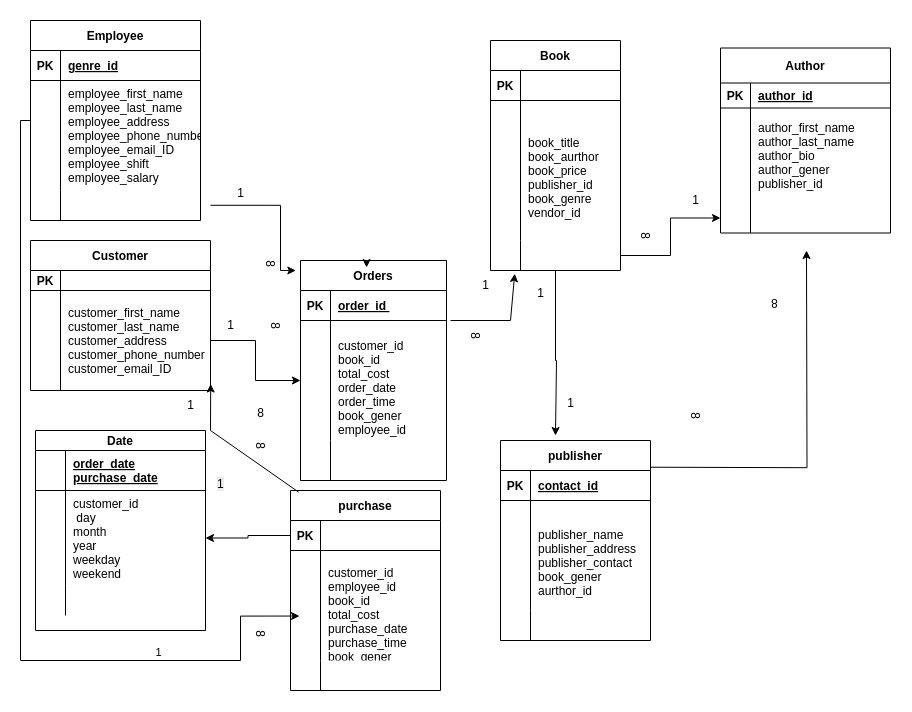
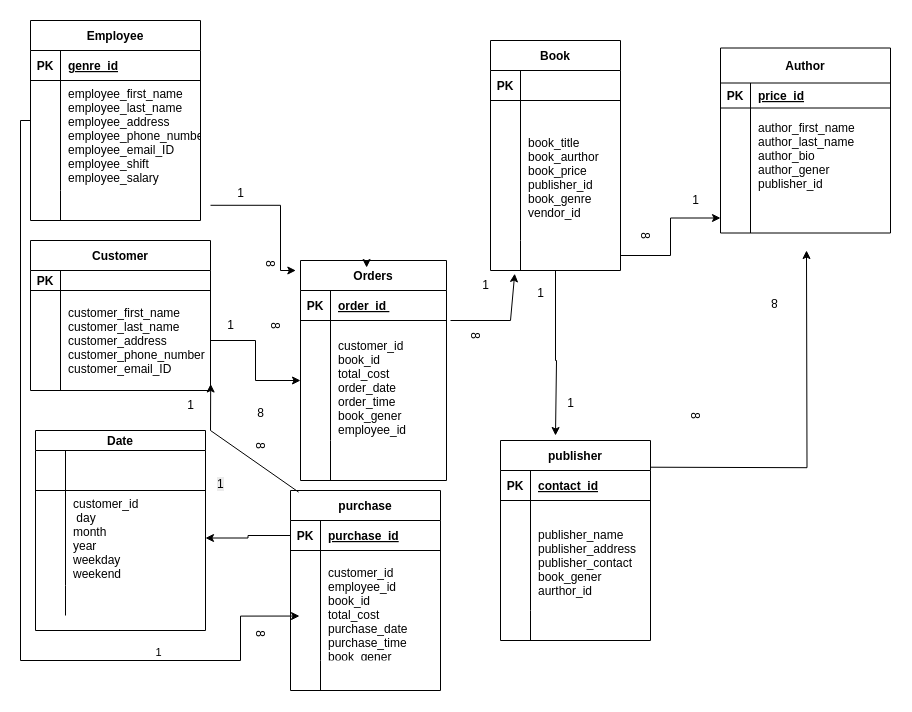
- <mxCell id="43" value="author_id" style="shape=partialRectangle;overflow=hidden;connectable=0;fillColor=none;top=0;left=0;bottom=0;right=0;align=left;spacingLeft=6;fontStyle=5;" parent="41" vertex="1"><mxGeometry x="30" width="140" height="25" as="geometry"><mxRectangle width="140" height="25" as="alternateBounds" /></mxGeometry></mxCell>
+ <mxCell id="43" value="price_id" style="shape=partialRectangle;overflow=hidden;connectable=0;fillColor=none;top=0;left=0;bottom=0;right=0;align=left;spacingLeft=6;fontStyle=5;" parent="41" vertex="1"><mxGeometry x="30" width="140" height="25" as="geometry"><mxRectangle width="140" height="25" as="alternateBounds" /></mxGeometry></mxCell>
- <mxCell id="31" value="order_date&#10;purchase_date" style="shape=partialRectangle;overflow=hidden;connectable=0;fillColor=none;top=0;left=0;bottom=0;right=0;align=left;spacingLeft=6;fontStyle=5;" parent="29" vertex="1"><mxGeometry x="30" width="140" height="40" as="geometry"><mxRectangle width="140" height="40" as="alternateBounds" /></mxGeometry></mxCell>
+ <mxCell id="53" value="purchase_id" style="shape=partialRectangle;overflow=hidden;connectable=0;fillColor=none;top=0;left=0;bottom=0;right=0;align=left;spacingLeft=6;fontStyle=5;" parent="51" vertex="1"><mxGeometry x="30" width="120" height="30" as="geometry"><mxRectangle width="120" height="30" as="alternateBounds" /></mxGeometry></mxCell>
